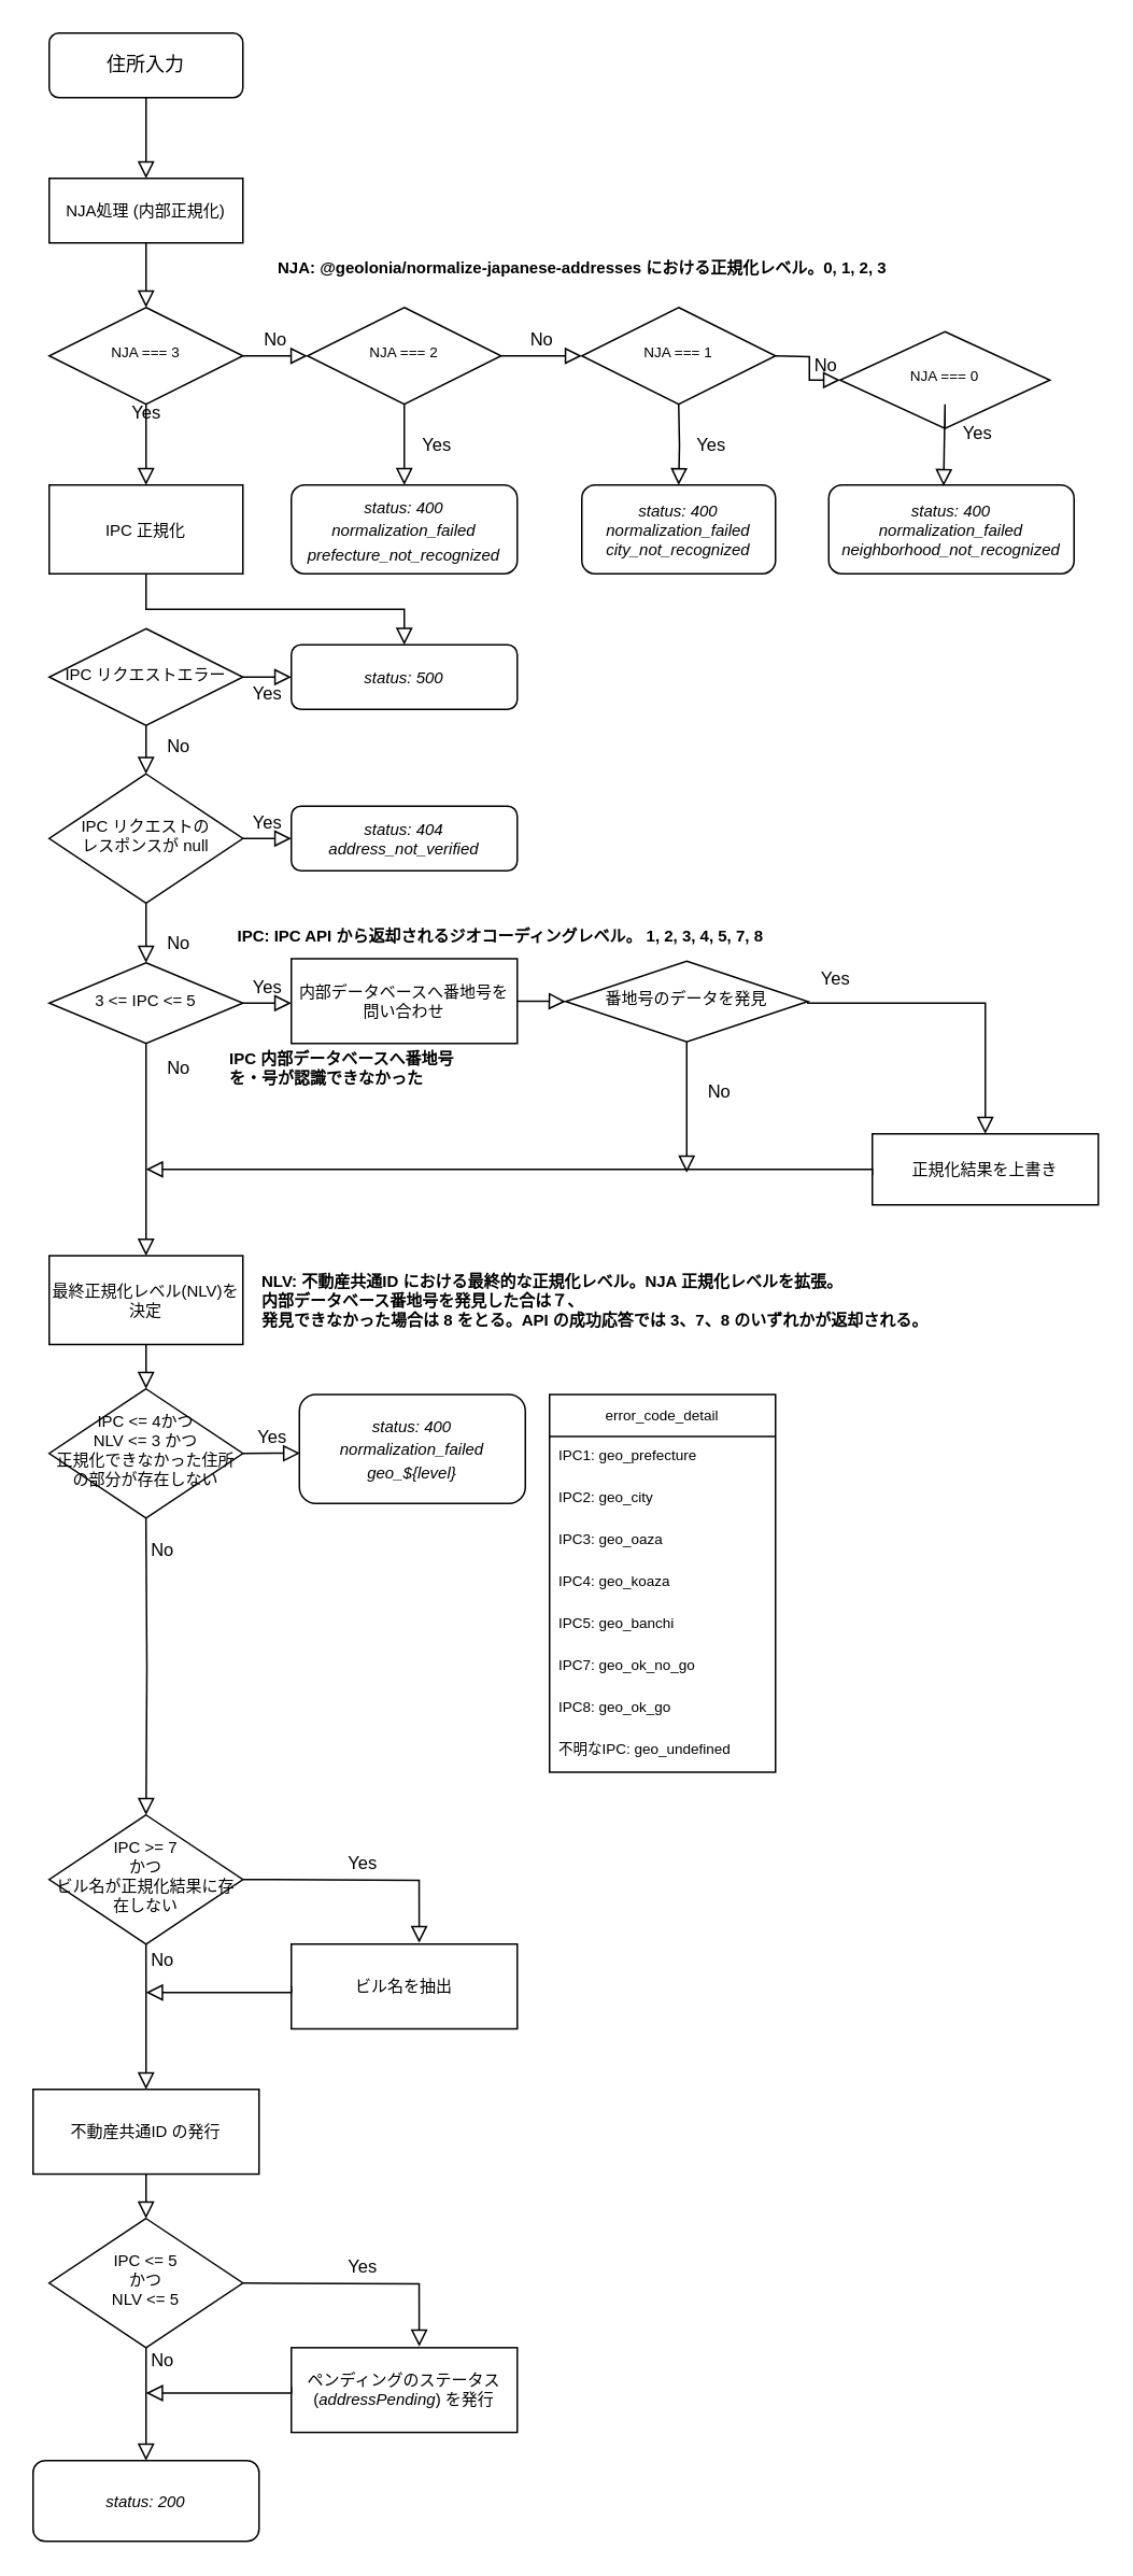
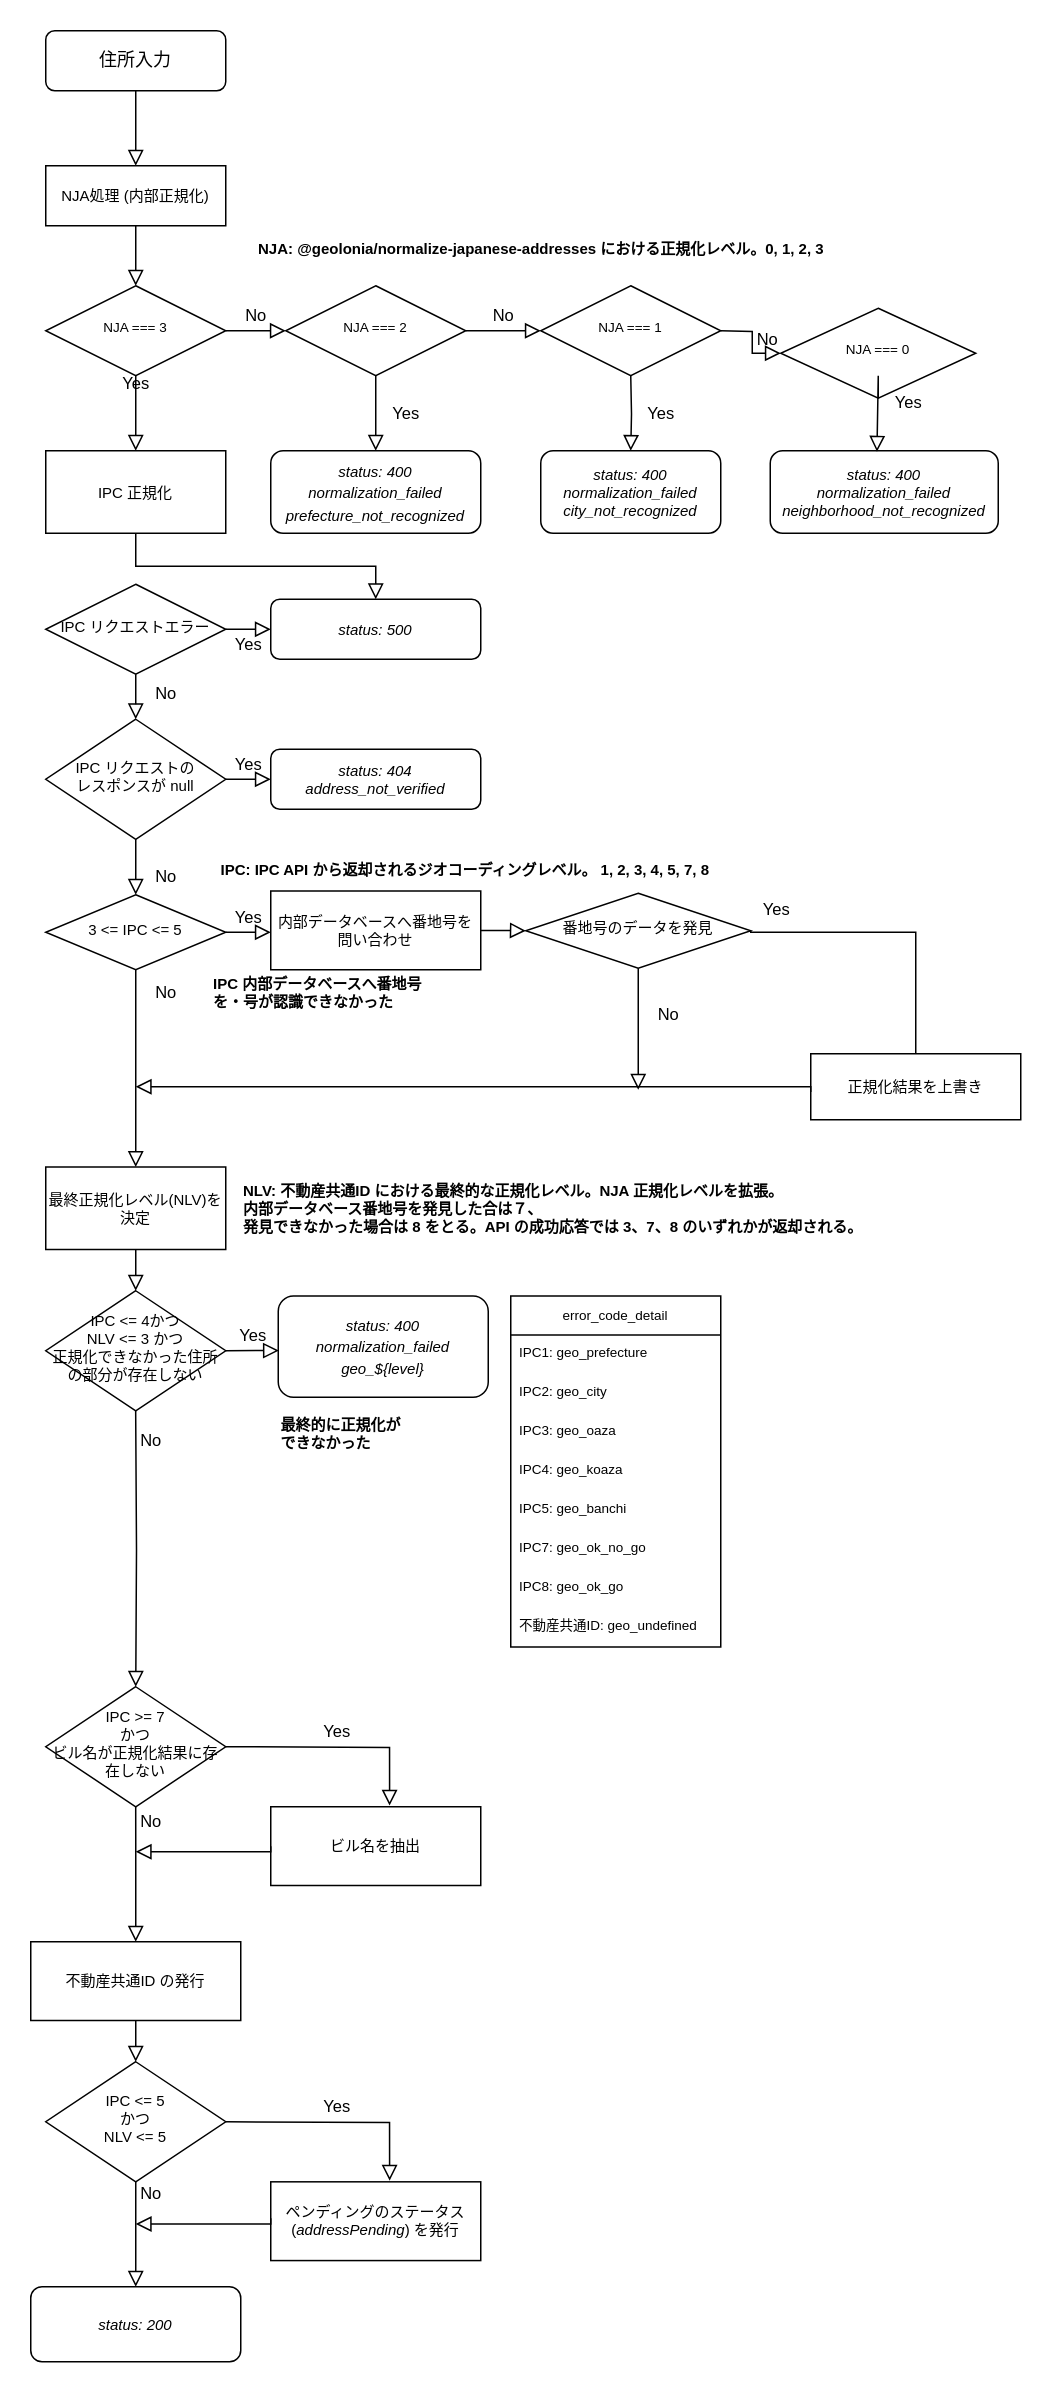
- <mxCell id="36" value="Yes" style="edgeStyle=orthogonalEdgeStyle;rounded=0;html=1;jettySize=auto;orthogonalLoop=1;fontSize=11;endArrow=block;endFill=0;endSize=8;strokeWidth=1;shadow=0;labelBackgroundColor=none;exitX=1;exitY=0.5;exitDx=0;exitDy=0;entryX=0.5;entryY=0;entryDx=0;entryDy=0;" parent="1" source="34" target="37" edge="1"><mxGeometry x="-0.814" y="15" relative="1" as="geometry"><mxPoint as="offset" /><mxPoint x="190" y="671" as="sourcePoint" /><mxPoint x="590" y="621" as="targetPoint" /><Array as="points"><mxPoint x="610" y="621" /></Array></mxGeometry></mxCell>
+ <mxCell id="36" value="Yes" style="edgeStyle=orthogonalEdgeStyle;rounded=0;html=1;jettySize=auto;orthogonalLoop=1;fontSize=11;endArrow=none;endFill=0;endSize=8;strokeWidth=1;shadow=0;labelBackgroundColor=none;exitX=1;exitY=0.5;exitDx=0;exitDy=0;entryX=0.5;entryY=0;entryDx=0;entryDy=0;" parent="1" source="34" target="37" edge="1"><mxGeometry x="-0.814" y="15" relative="1" as="geometry"><mxPoint as="offset" /><mxPoint x="190" y="671" as="sourcePoint" /><mxPoint x="590" y="621" as="targetPoint" /><Array as="points"><mxPoint x="610" y="621" /></Array></mxGeometry></mxCell>
+ <mxCell id="69" value="最終的に正規化が&lt;br&gt;できなかった" style="text;html=1;strokeColor=none;fillColor=none;align=left;verticalAlign=middle;whiteSpace=wrap;rounded=0;fontSize=10;fontStyle=1" parent="1" vertex="1"><mxGeometry x="185" y="940" width="90" height="30" as="geometry" /></mxCell>
- <mxCell id="55" value="不明なIPC: geo_undefined" style="text;strokeColor=none;fillColor=none;align=left;verticalAlign=top;spacingLeft=4;spacingRight=4;overflow=hidden;rotatable=0;points=[[0,0.5],[1,0.5]];portConstraint=eastwest;fontSize=9;" parent="47" vertex="1"><mxGeometry y="208" width="140" height="26" as="geometry" /></mxCell>
+ <mxCell id="55" value="不動産共通ID: geo_undefined" style="text;strokeColor=none;fillColor=none;align=left;verticalAlign=top;spacingLeft=4;spacingRight=4;overflow=hidden;rotatable=0;points=[[0,0.5],[1,0.5]];portConstraint=eastwest;fontSize=9;" parent="47" vertex="1"><mxGeometry y="208" width="140" height="26" as="geometry" /></mxCell>
